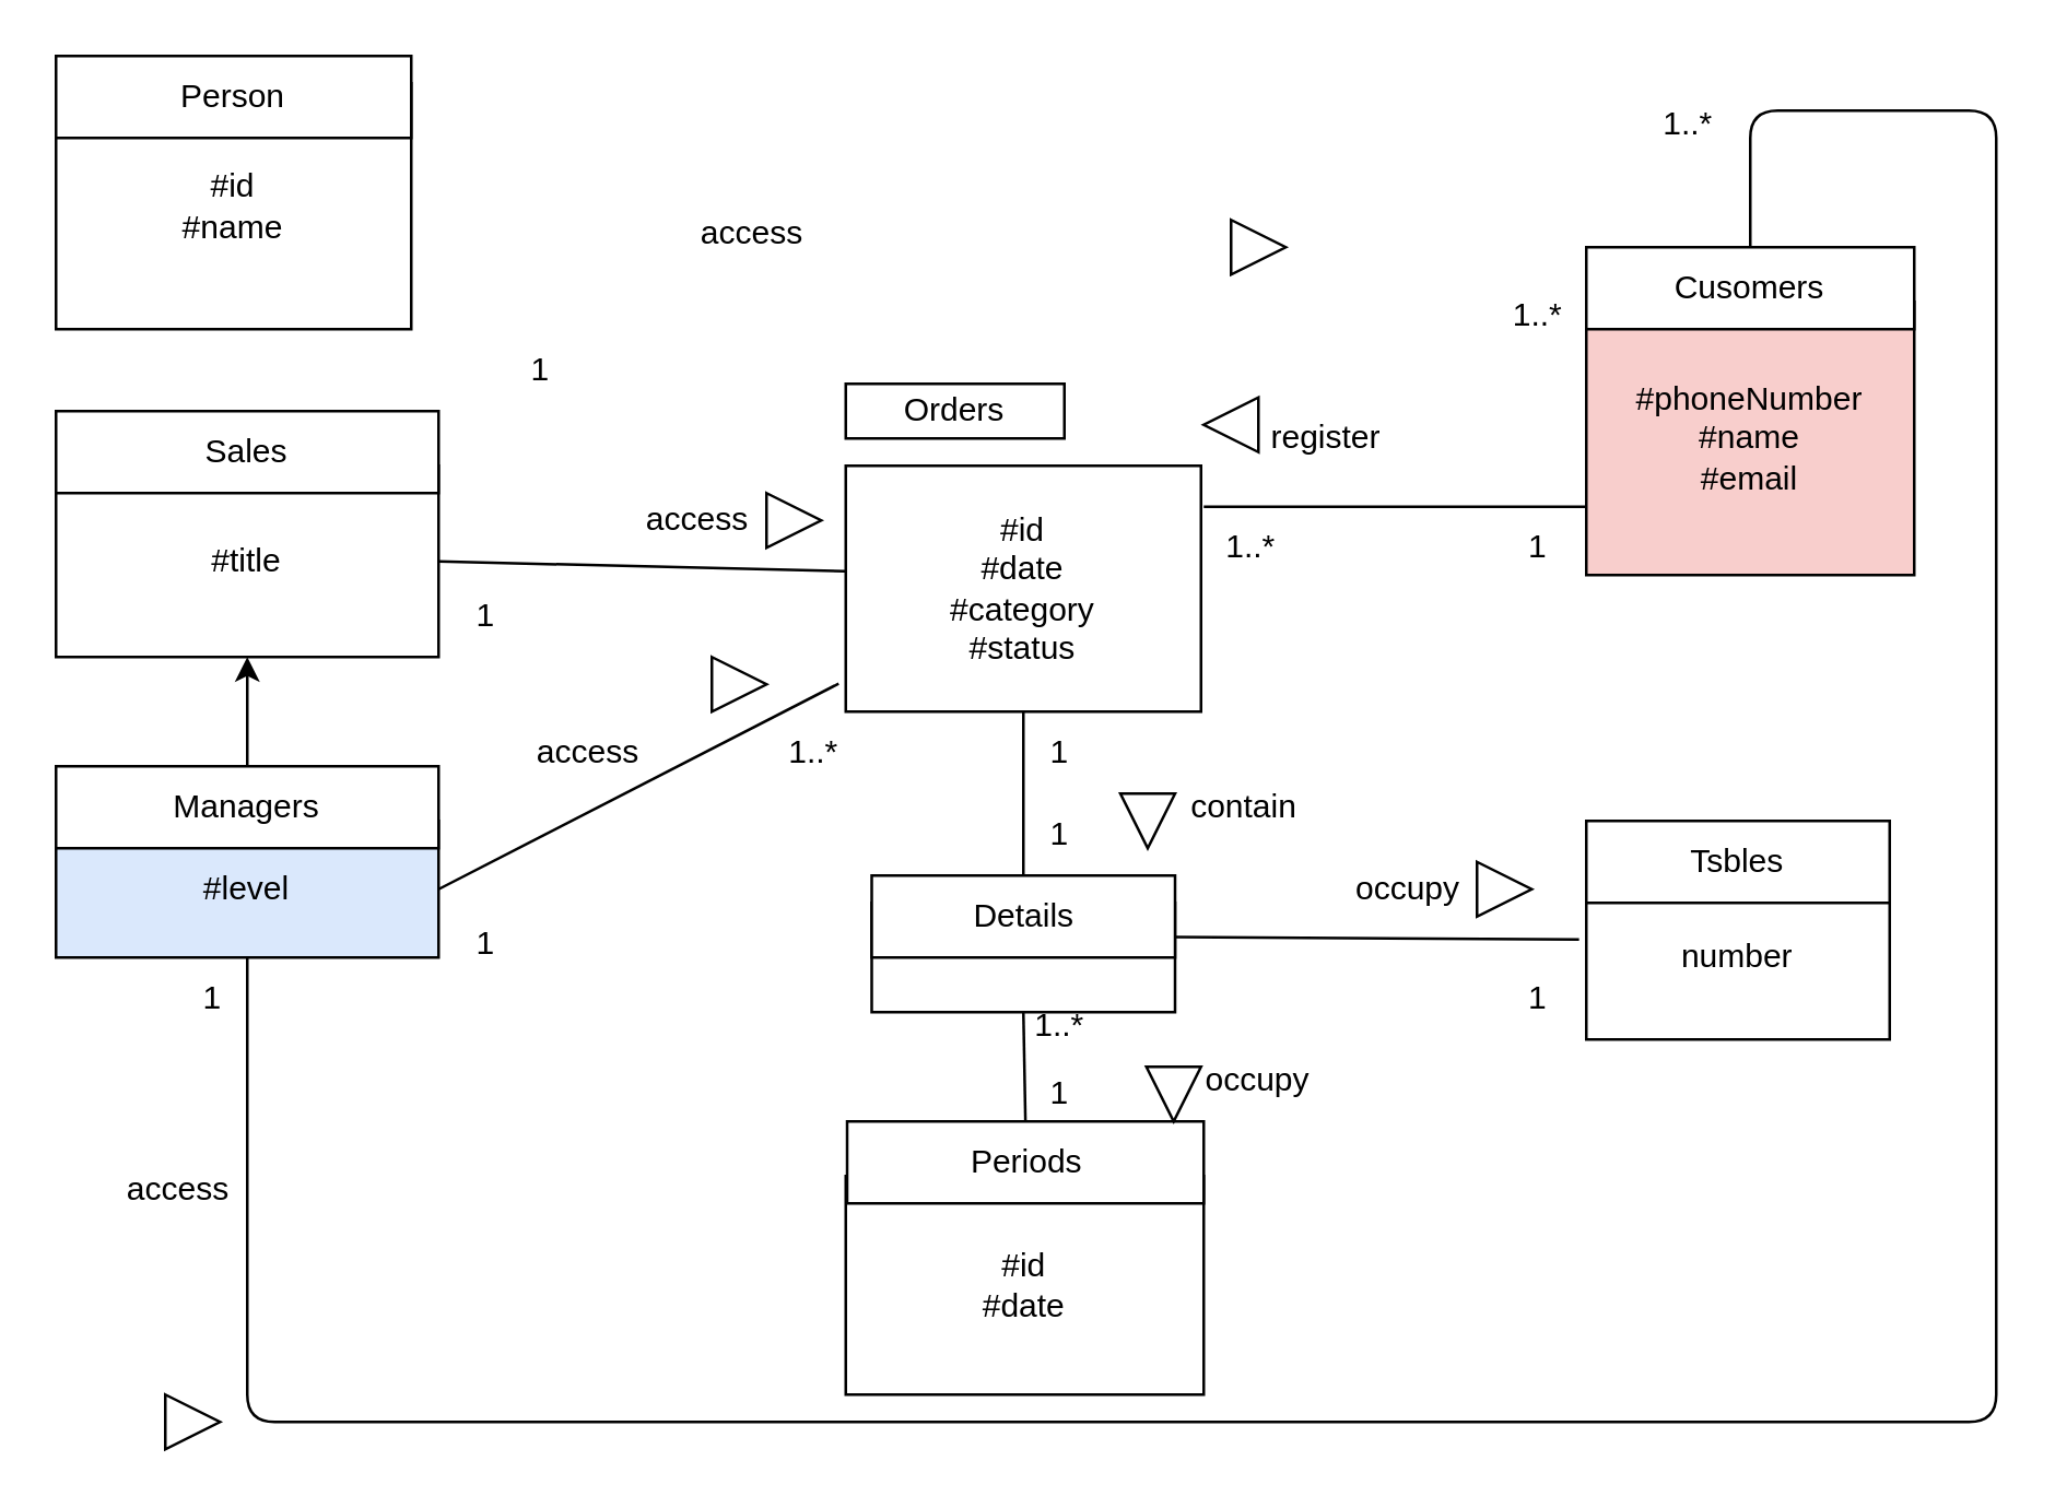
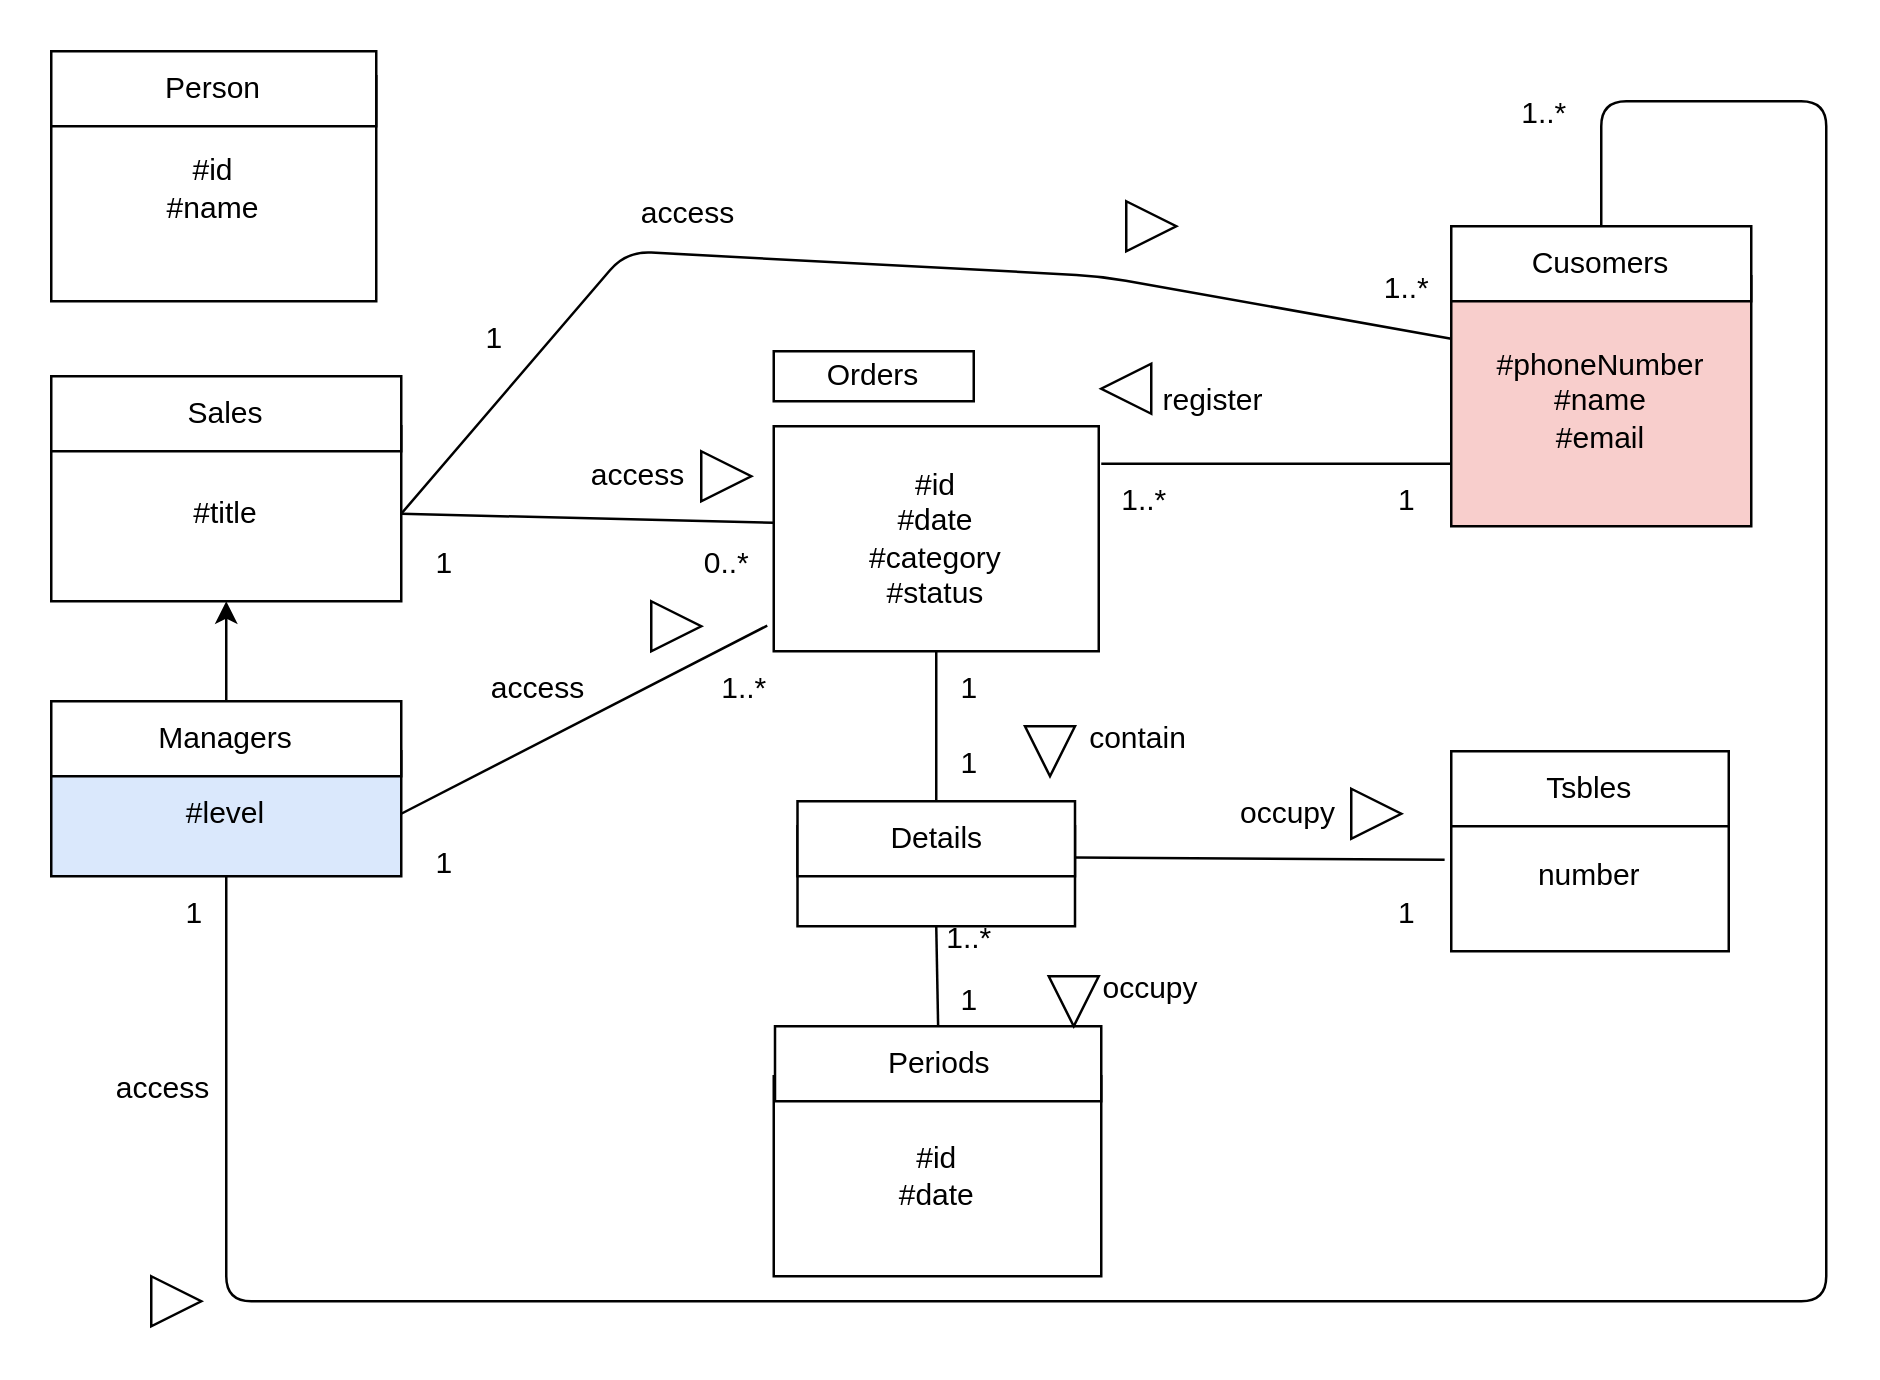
+ <mxCell id="5" style="edgeStyle=none;html=1;exitX=1;exitY=0.5;exitDx=0;exitDy=0;entryX=0;entryY=0.25;entryDx=0;entryDy=0;endArrow=none;endFill=0;" edge="1" parent="1" source="6" target="24"><mxGeometry relative="1" as="geometry"><Array as="points"><mxPoint x="250" y="100" /><mxPoint x="440" y="110" /></Array></mxGeometry></mxCell>
+ <mxCell id="53" value="0..*" style="rounded=0;whiteSpace=wrap;html=1;fillColor=none;strokeColor=none;" vertex="1" parent="1"><mxGeometry x="272.5" y="210" width="35" height="30" as="geometry" /></mxCell>
